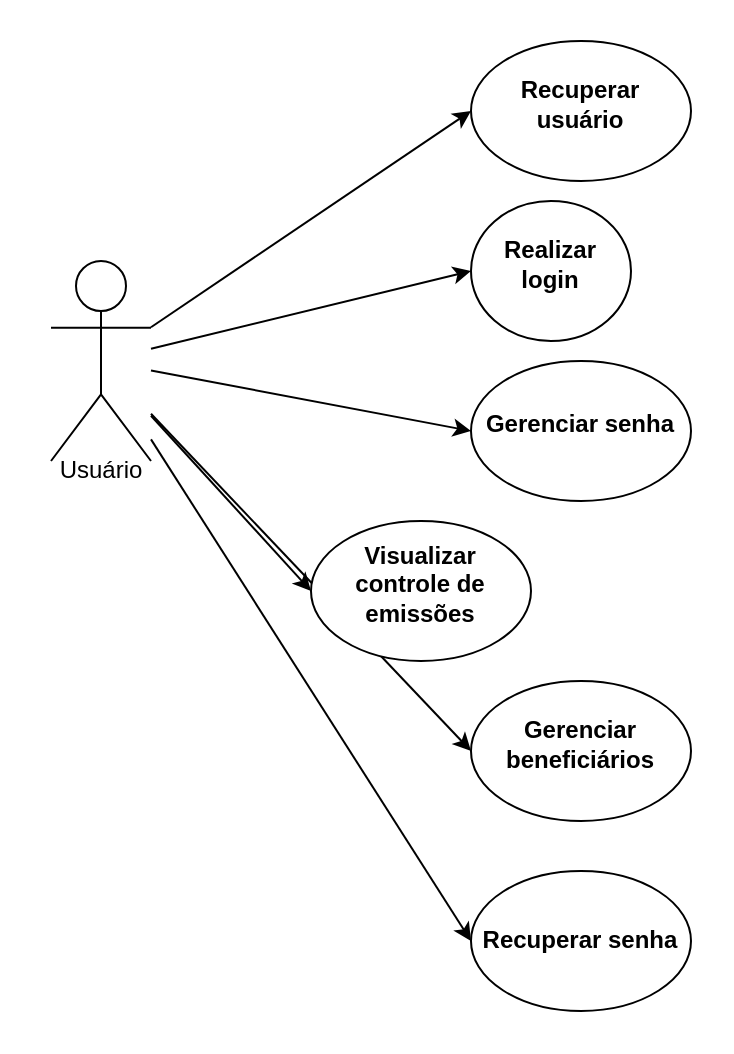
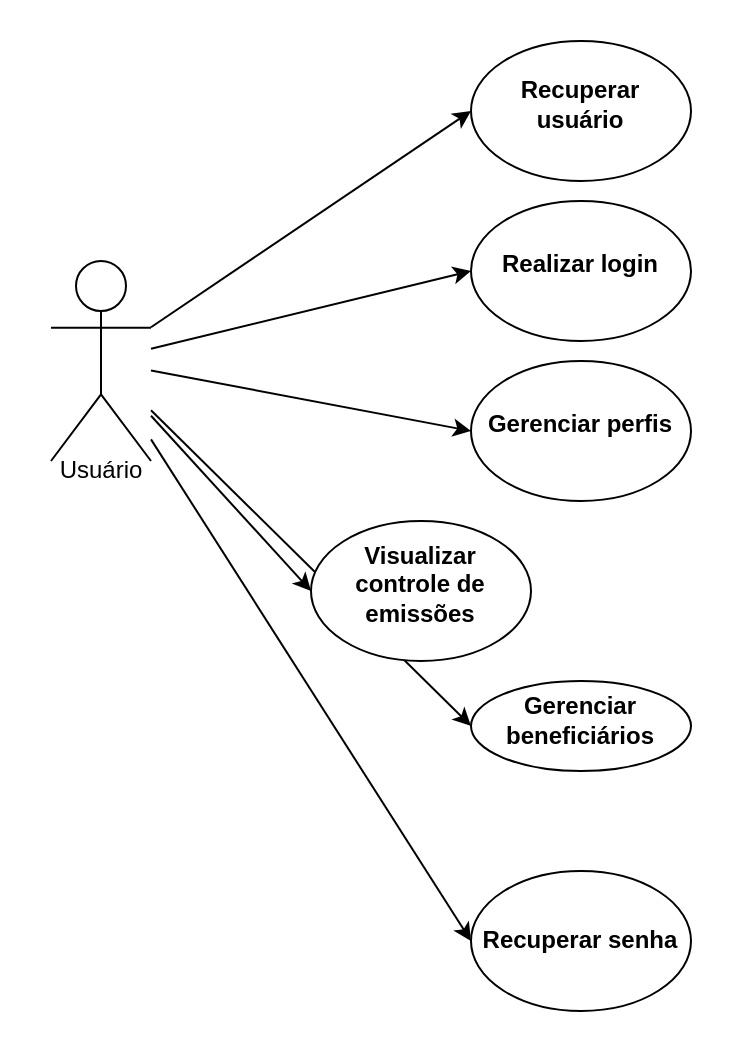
- <mxCell id="9" value="&lt;table&gt;&lt;tbody&gt;&lt;tr data-end=&quot;909&quot; data-start=&quot;827&quot;&gt;&lt;td data-end=&quot;909&quot; data-start=&quot;870&quot; data-col-size=&quot;sm&quot;&gt;&lt;strong data-end=&quot;890&quot; data-start=&quot;872&quot;&gt;Realizar login&lt;/strong&gt;&lt;/td&gt;&lt;/tr&gt;&lt;/tbody&gt;&lt;/table&gt;&lt;table&gt;&lt;tbody&gt;&lt;tr data-end=&quot;992&quot; data-start=&quot;910&quot;&gt;&lt;td data-col-size=&quot;sm&quot; data-end=&quot;953&quot; data-start=&quot;910&quot;&gt;&lt;/td&gt;&lt;/tr&gt;&lt;/tbody&gt;&lt;/table&gt;" style="ellipse;whiteSpace=wrap;html=1;" vertex="1" parent="1"><mxGeometry x="235" y="100" width="80" height="70" as="geometry" /></mxCell>
+ <mxCell id="9" value="&lt;table&gt;&lt;tbody&gt;&lt;tr data-end=&quot;909&quot; data-start=&quot;827&quot;&gt;&lt;td data-end=&quot;909&quot; data-start=&quot;870&quot; data-col-size=&quot;sm&quot;&gt;&lt;strong data-end=&quot;890&quot; data-start=&quot;872&quot;&gt;Realizar login&lt;/strong&gt;&lt;/td&gt;&lt;/tr&gt;&lt;/tbody&gt;&lt;/table&gt;&lt;table&gt;&lt;tbody&gt;&lt;tr data-end=&quot;992&quot; data-start=&quot;910&quot;&gt;&lt;td data-col-size=&quot;sm&quot; data-end=&quot;953&quot; data-start=&quot;910&quot;&gt;&lt;/td&gt;&lt;/tr&gt;&lt;/tbody&gt;&lt;/table&gt;" style="ellipse;whiteSpace=wrap;html=1;" vertex="1" parent="1"><mxGeometry x="235" y="100" width="110" height="70" as="geometry" /></mxCell>
- <mxCell id="10" value="&lt;table&gt;&lt;tbody&gt;&lt;tr data-end=&quot;992&quot; data-start=&quot;910&quot;&gt;&lt;td data-end=&quot;992&quot; data-start=&quot;953&quot; data-col-size=&quot;sm&quot;&gt;&lt;strong data-end=&quot;975&quot; data-start=&quot;955&quot;&gt;Gerenciar senha&lt;/strong&gt;&lt;/td&gt;&lt;/tr&gt;&lt;/tbody&gt;&lt;/table&gt;&lt;table&gt;&lt;tbody&gt;&lt;tr data-end=&quot;1075&quot; data-start=&quot;993&quot;&gt;&lt;td data-col-size=&quot;sm&quot; data-end=&quot;1036&quot; data-start=&quot;993&quot;&gt;&lt;/td&gt;&lt;/tr&gt;&lt;/tbody&gt;&lt;/table&gt;" style="ellipse;whiteSpace=wrap;html=1;" vertex="1" parent="1"><mxGeometry x="235" y="180" width="110" height="70" as="geometry" /></mxCell>
+ <mxCell id="10" value="&lt;table&gt;&lt;tbody&gt;&lt;tr data-end=&quot;992&quot; data-start=&quot;910&quot;&gt;&lt;td data-end=&quot;992&quot; data-start=&quot;953&quot; data-col-size=&quot;sm&quot;&gt;&lt;strong data-end=&quot;975&quot; data-start=&quot;955&quot;&gt;Gerenciar perfis&lt;/strong&gt;&lt;/td&gt;&lt;/tr&gt;&lt;/tbody&gt;&lt;/table&gt;&lt;table&gt;&lt;tbody&gt;&lt;tr data-end=&quot;1075&quot; data-start=&quot;993&quot;&gt;&lt;td data-col-size=&quot;sm&quot; data-end=&quot;1036&quot; data-start=&quot;993&quot;&gt;&lt;/td&gt;&lt;/tr&gt;&lt;/tbody&gt;&lt;/table&gt;" style="ellipse;whiteSpace=wrap;html=1;" vertex="1" parent="1"><mxGeometry x="235" y="180" width="110" height="70" as="geometry" /></mxCell>
- <mxCell id="13" value="&lt;table&gt;&lt;tbody&gt;&lt;tr data-end=&quot;1241&quot; data-start=&quot;1159&quot;&gt;&lt;td data-end=&quot;1241&quot; data-start=&quot;1202&quot; data-col-size=&quot;sm&quot;&gt;&lt;strong data-end=&quot;1231&quot; data-start=&quot;1204&quot;&gt;Gerenciar beneficiários&lt;/strong&gt;&lt;/td&gt;&lt;/tr&gt;&lt;/tbody&gt;&lt;/table&gt;&lt;table&gt;&lt;tbody&gt;&lt;tr data-end=&quot;1323&quot; data-start=&quot;1242&quot;&gt;&lt;td data-col-size=&quot;sm&quot; data-end=&quot;1285&quot; data-start=&quot;1242&quot;&gt;&lt;/td&gt;&lt;/tr&gt;&lt;/tbody&gt;&lt;/table&gt;" style="ellipse;whiteSpace=wrap;html=1;" vertex="1" parent="1"><mxGeometry x="235" y="340" width="110" height="70" as="geometry" /></mxCell>
+ <mxCell id="13" value="&lt;table&gt;&lt;tbody&gt;&lt;tr data-end=&quot;1241&quot; data-start=&quot;1159&quot;&gt;&lt;td data-end=&quot;1241&quot; data-start=&quot;1202&quot; data-col-size=&quot;sm&quot;&gt;&lt;strong data-end=&quot;1231&quot; data-start=&quot;1204&quot;&gt;Gerenciar beneficiários&lt;/strong&gt;&lt;/td&gt;&lt;/tr&gt;&lt;/tbody&gt;&lt;/table&gt;&lt;table&gt;&lt;tbody&gt;&lt;tr data-end=&quot;1323&quot; data-start=&quot;1242&quot;&gt;&lt;td data-col-size=&quot;sm&quot; data-end=&quot;1285&quot; data-start=&quot;1242&quot;&gt;&lt;/td&gt;&lt;/tr&gt;&lt;/tbody&gt;&lt;/table&gt;" style="ellipse;whiteSpace=wrap;html=1;" vertex="1" parent="1"><mxGeometry x="235" y="340" width="110" height="45" as="geometry" /></mxCell>
